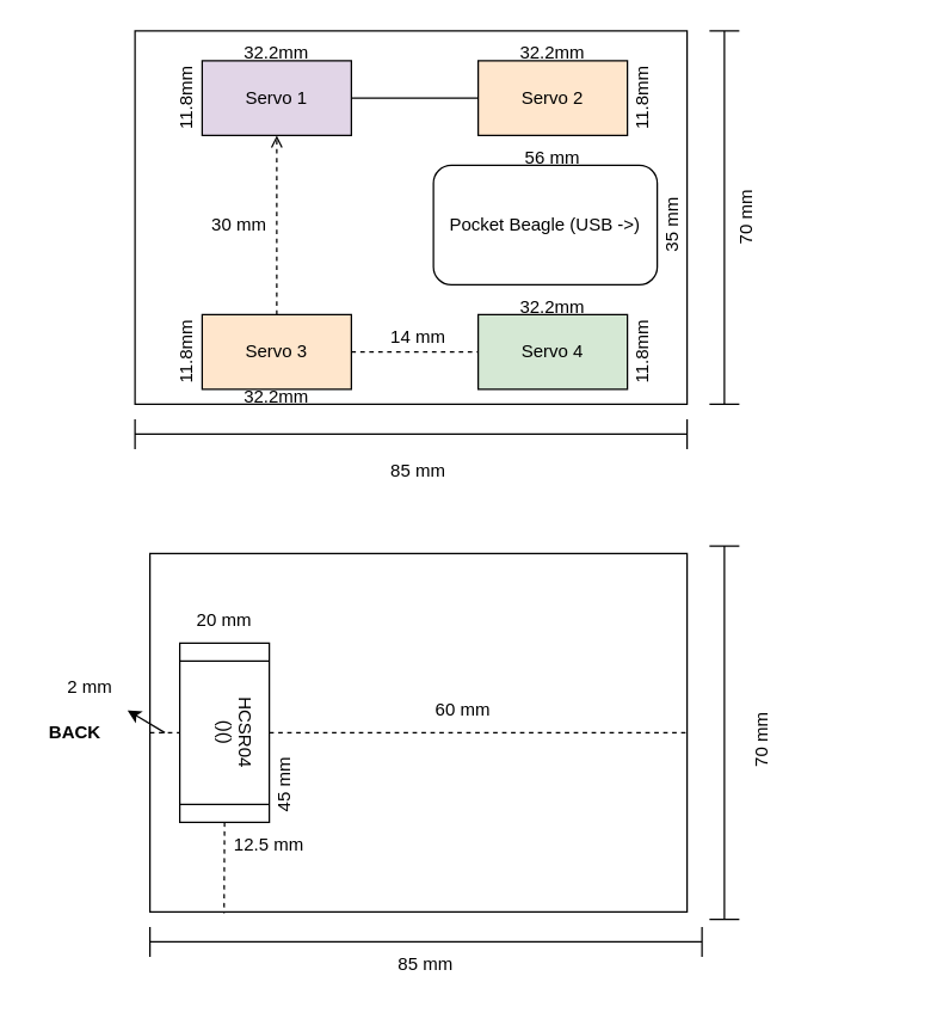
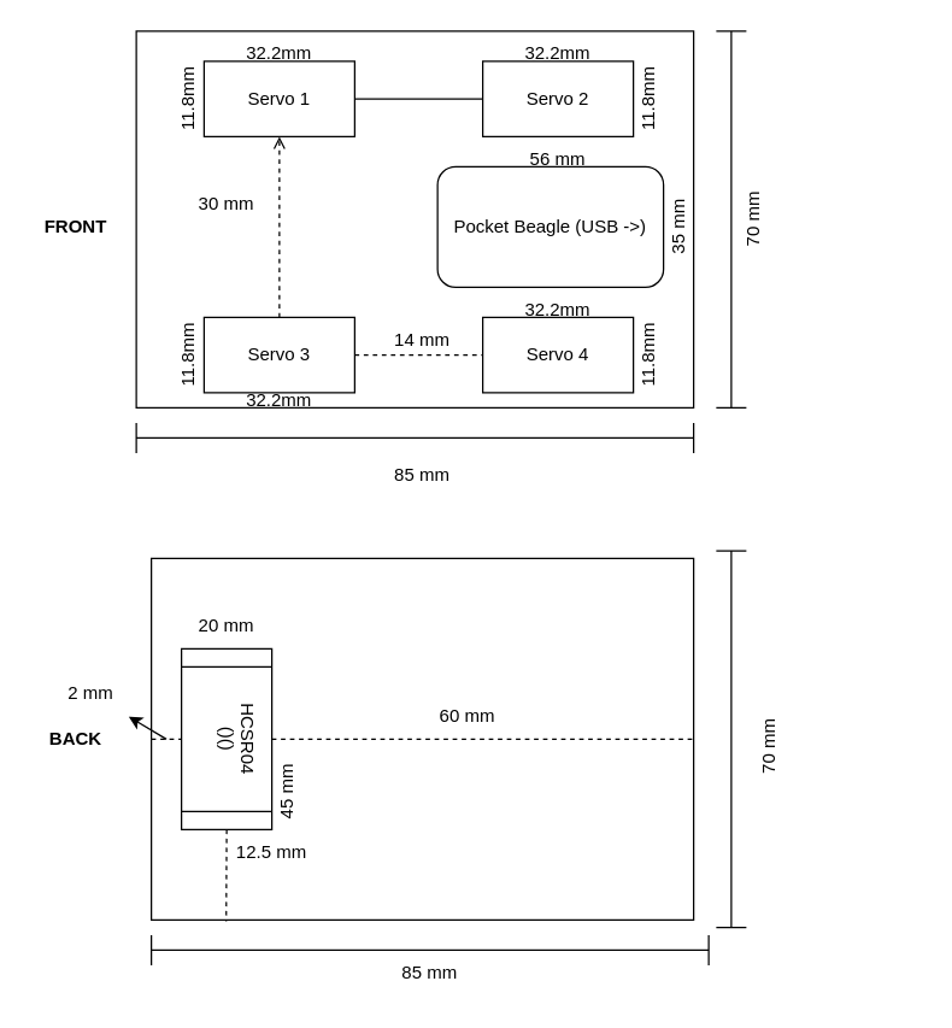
- <mxCell id="8" value="Servo 1 " style="rounded=0;whiteSpace=wrap;html=1;fillColor=#e1d5e7;" parent="1" vertex="1"><mxGeometry x="135" y="40" width="100" height="50" as="geometry" /></mxCell>
+ <mxCell id="8" value="Servo 1 " style="rounded=0;whiteSpace=wrap;html=1;" parent="1" vertex="1"><mxGeometry x="135" y="40" width="100" height="50" as="geometry" /></mxCell>
- <mxCell id="9" value="Servo 2 " style="rounded=0;whiteSpace=wrap;html=1;fillColor=#ffe6cc;" parent="1" vertex="1"><mxGeometry x="320" y="40" width="100" height="50" as="geometry" /></mxCell>
+ <mxCell id="9" value="Servo 2 " style="rounded=0;whiteSpace=wrap;html=1;" parent="1" vertex="1"><mxGeometry x="320" y="40" width="100" height="50" as="geometry" /></mxCell>
+ <mxCell id="3" value="&lt;b&gt;FRONT&lt;/b&gt;" style="text;html=1;strokeColor=none;fillColor=none;align=center;verticalAlign=middle;whiteSpace=wrap;rounded=0;" parent="1" vertex="1"><mxGeometry x="20" y="135" width="60" height="30" as="geometry" /></mxCell>
- <mxCell id="35" value="30 mm" style="text;html=1;strokeColor=none;fillColor=none;align=center;verticalAlign=middle;whiteSpace=wrap;rounded=0;" vertex="1" parent="1"><mxGeometry x="130" y="135" width="60" height="30" as="geometry" /></mxCell>
+ <mxCell id="35" value="30 mm" style="text;html=1;strokeColor=none;fillColor=none;align=center;verticalAlign=middle;whiteSpace=wrap;rounded=0;" vertex="1" parent="1"><mxGeometry x="120" y="120" width="60" height="30" as="geometry" /></mxCell>
- <mxCell id="10" value="Servo 3 " style="rounded=0;whiteSpace=wrap;html=1;fillColor=#ffe6cc;" parent="1" vertex="1"><mxGeometry x="135" y="210" width="100" height="50" as="geometry" /></mxCell>
+ <mxCell id="10" value="Servo 3 " style="rounded=0;whiteSpace=wrap;html=1;" parent="1" vertex="1"><mxGeometry x="135" y="210" width="100" height="50" as="geometry" /></mxCell>
- <mxCell id="11" value="Servo 4" style="rounded=0;whiteSpace=wrap;html=1;fillColor=#d5e8d4;" parent="1" vertex="1"><mxGeometry x="320" y="210" width="100" height="50" as="geometry" /></mxCell>
+ <mxCell id="11" value="Servo 4" style="rounded=0;whiteSpace=wrap;html=1;" parent="1" vertex="1"><mxGeometry x="320" y="210" width="100" height="50" as="geometry" /></mxCell>
